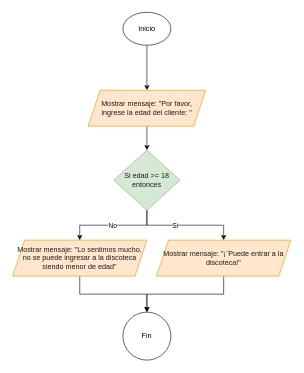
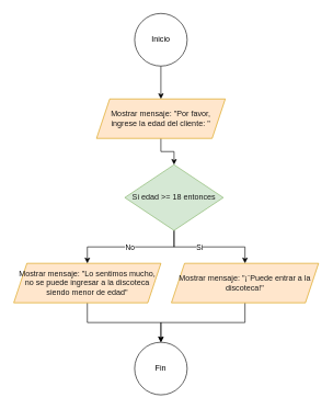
- <mxCell id="3" value="Inicio" style="ellipse;whiteSpace=wrap;html=1;aspect=fixed;" parent="1" vertex="1"><mxGeometry x="204" y="20" width="80" height="55" as="geometry" /></mxCell>
+ <mxCell id="3" value="Inicio" style="ellipse;whiteSpace=wrap;html=1;aspect=fixed;" parent="1" vertex="1"><mxGeometry x="204" y="20" width="80" height="80" as="geometry" /></mxCell>
- <mxCell id="13" value="&lt;span style=&quot;color: rgb(26, 26, 26);&quot;&gt;Si edad &amp;gt;= 18 entonces&lt;/span&gt;" style="rhombus;whiteSpace=wrap;html=1;fillColor=#d5e8d4;strokeColor=#82b366;" vertex="1" parent="1"><mxGeometry x="189" y="250" width="110" height="100" as="geometry" /></mxCell>
+ <mxCell id="13" value="&lt;span style=&quot;color: rgb(26, 26, 26);&quot;&gt;Si edad &amp;gt;= 18 entonces&lt;/span&gt;" style="rhombus;whiteSpace=wrap;html=1;fillColor=#d5e8d4;strokeColor=#82b366;" vertex="1" parent="1"><mxGeometry x="189" y="250" width="150" height="100" as="geometry" /></mxCell>
